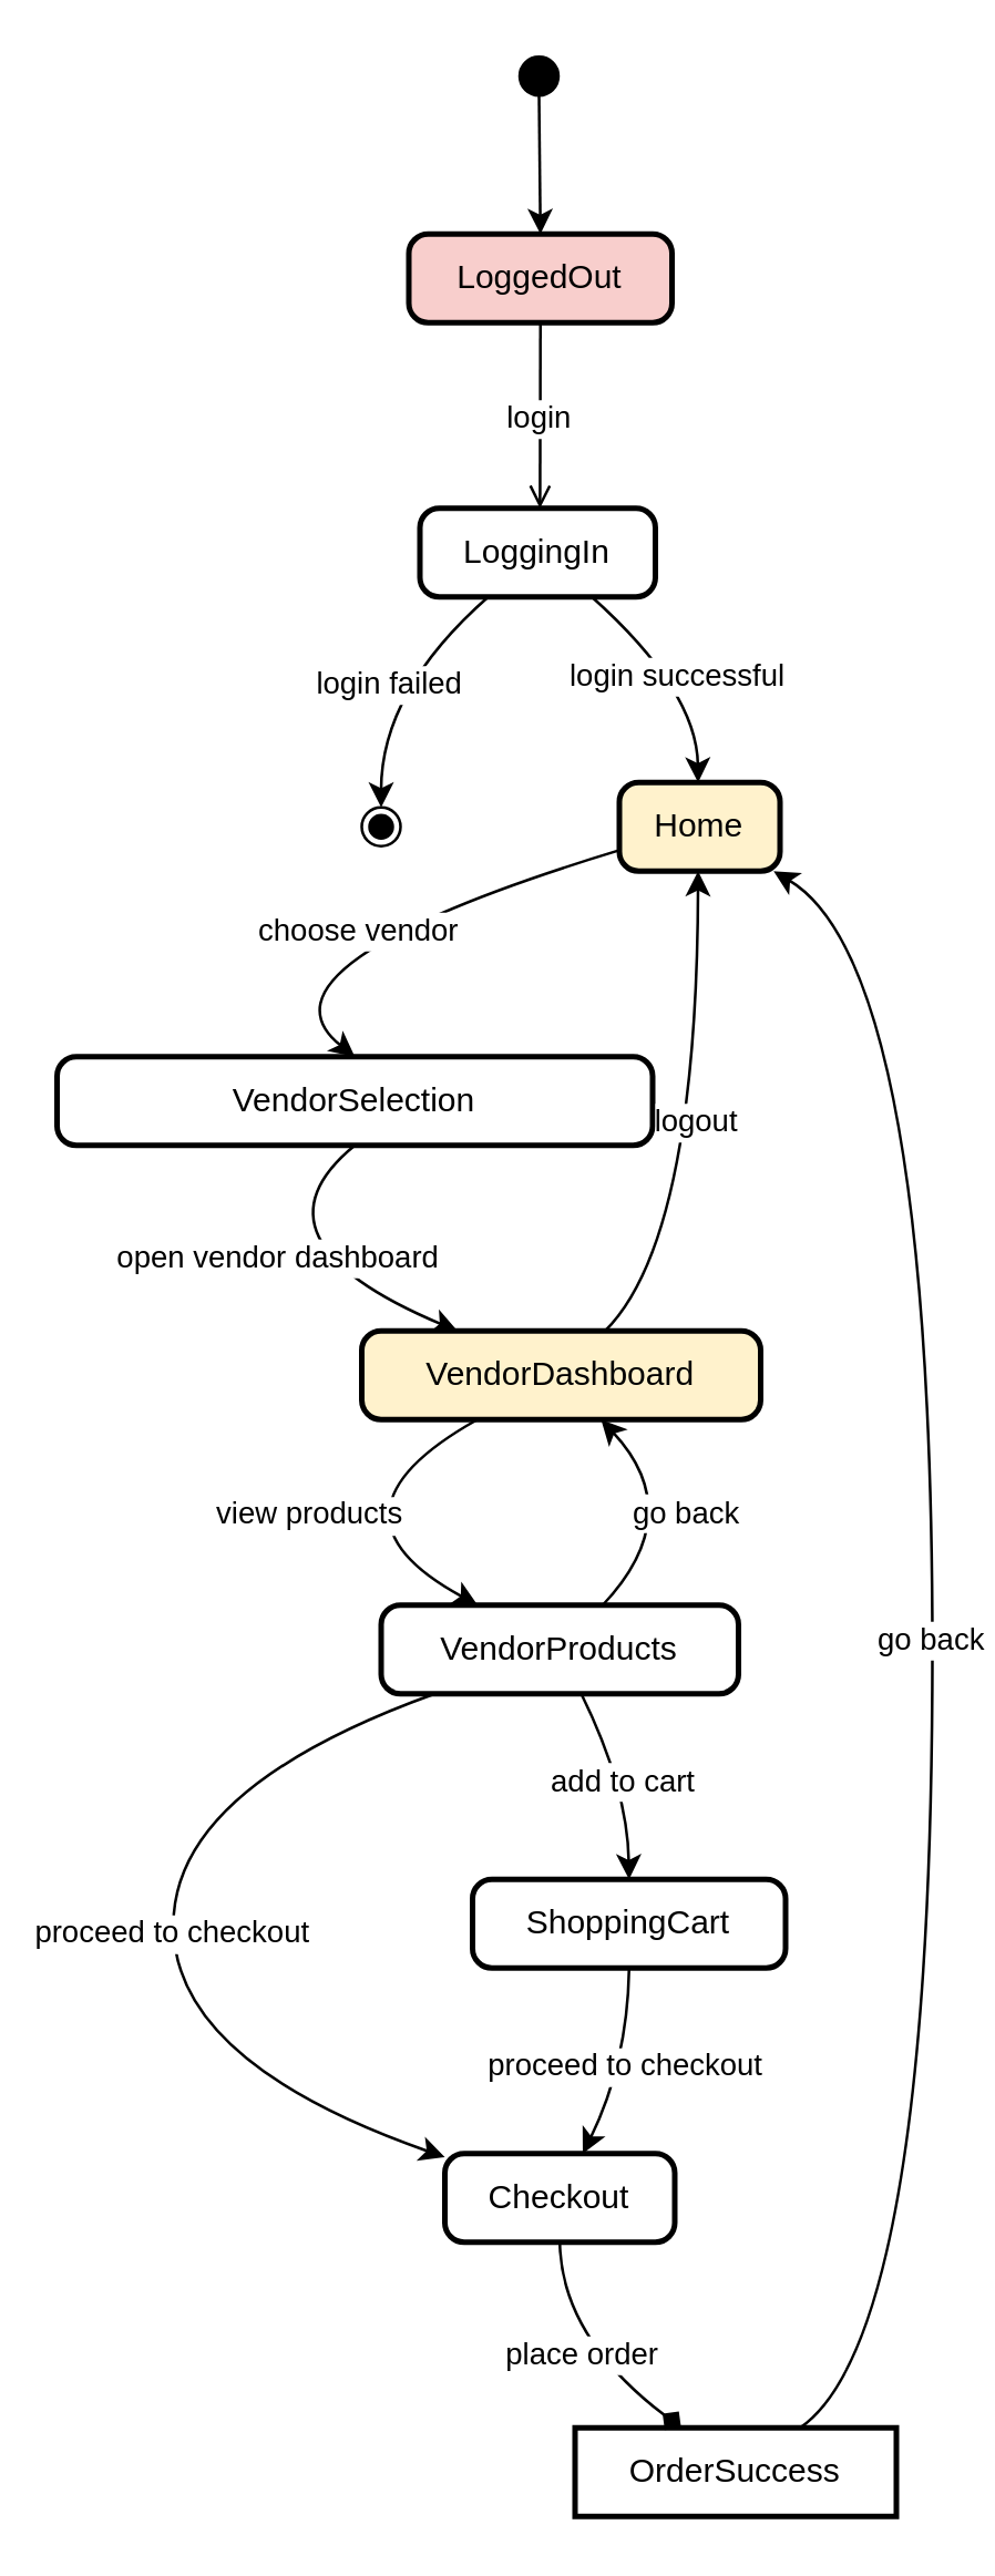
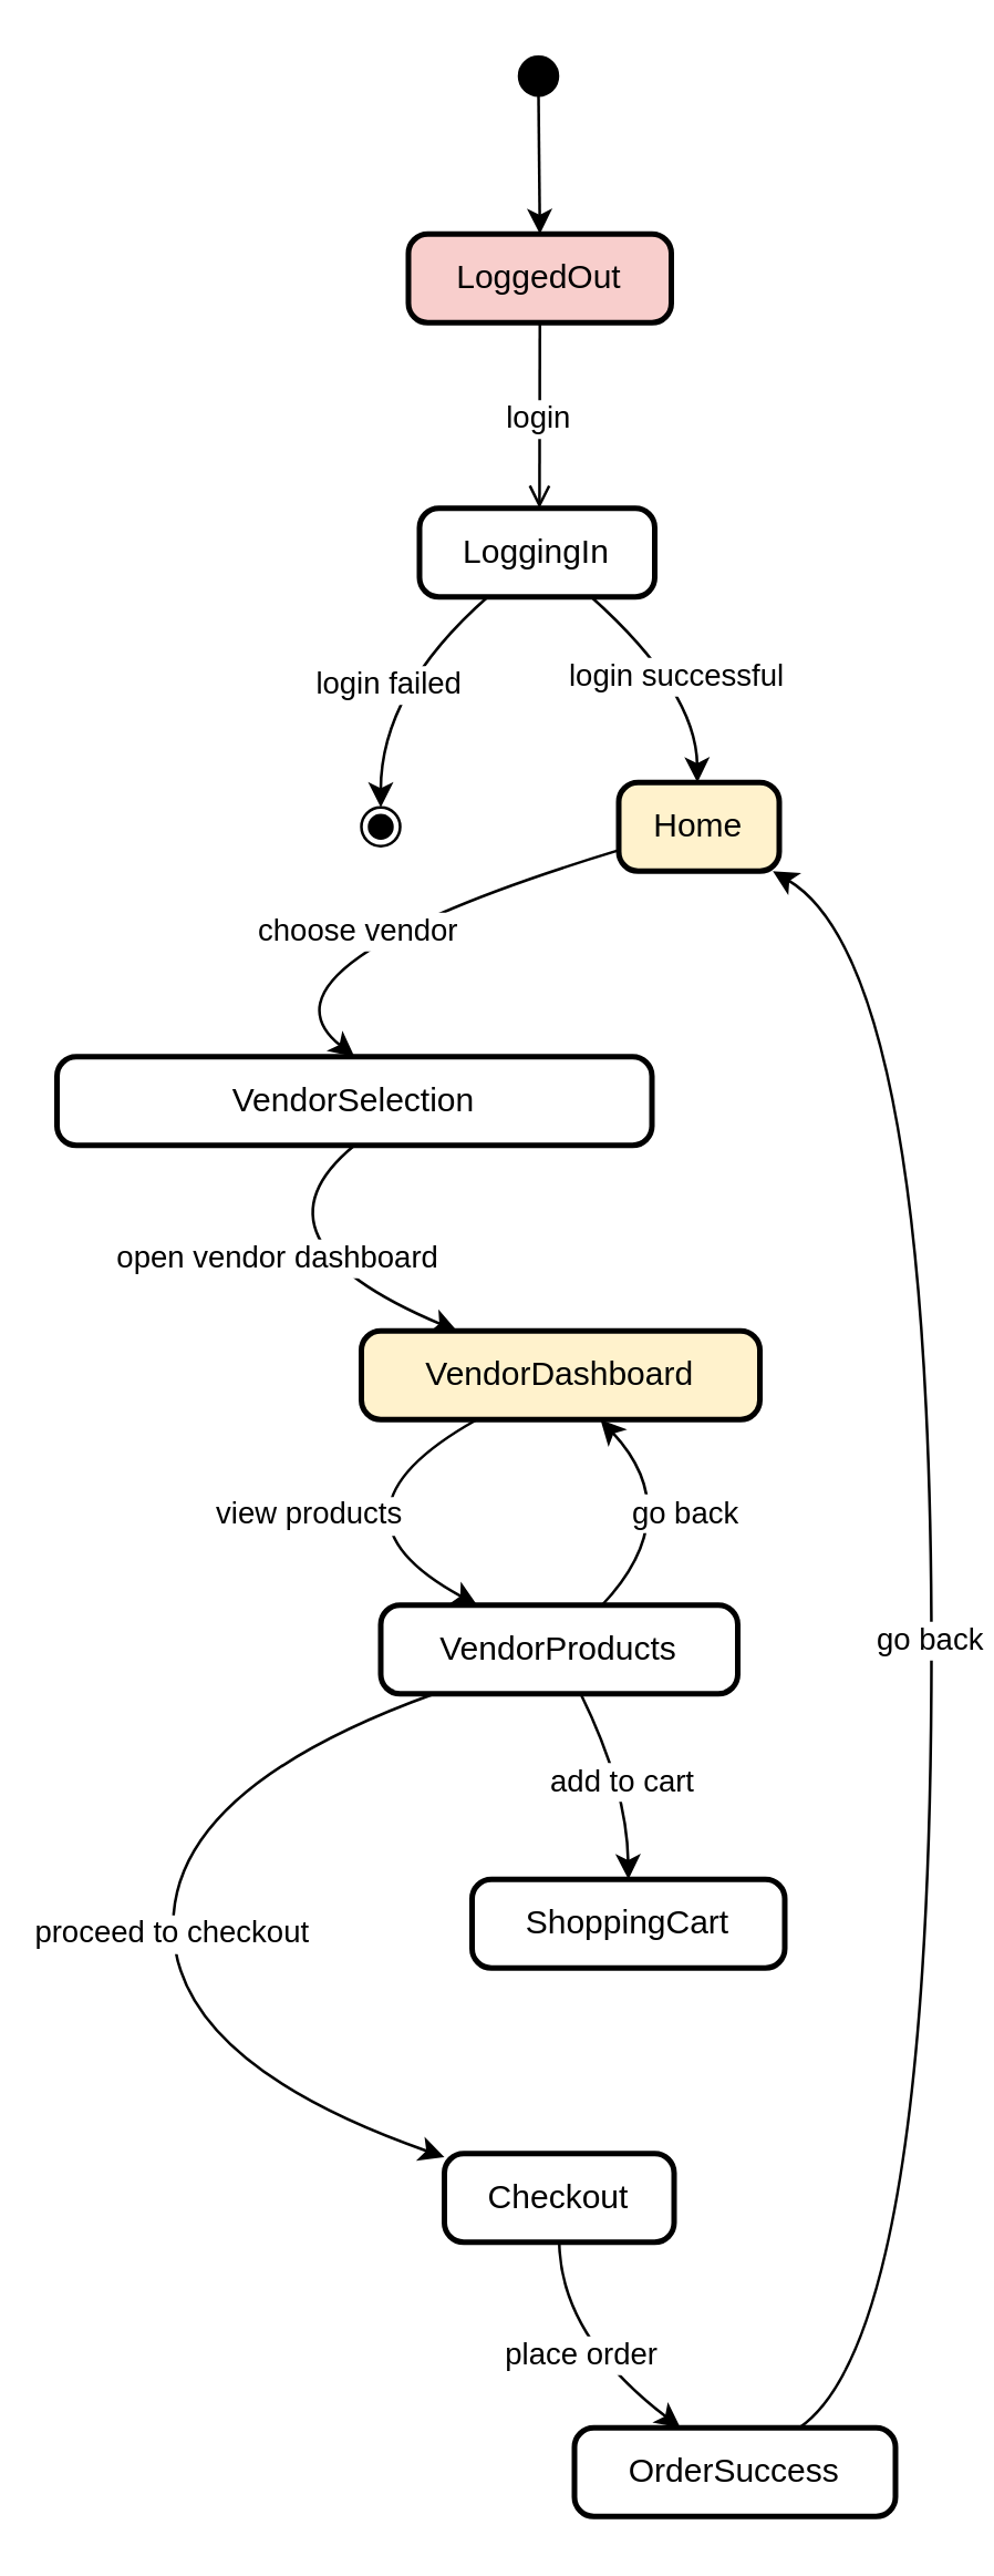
- <mxCell id="20" value="logout" style="curved=1;startArrow=none;;exitX=0.61;exitY=0;entryX=0.49;entryY=1;" edge="1" parent="1" source="8" target="6"><mxGeometry relative="1" as="geometry"><Array as="points"><mxPoint x="251" y="447" /></Array></mxGeometry></mxCell>
- <mxCell id="24" value="proceed to checkout" style="curved=1;startArrow=none;;exitX=0.5;exitY=1;entryX=0.6;entryY=0;" edge="1" parent="1" source="10" target="11"><mxGeometry relative="1" as="geometry"><Array as="points"><mxPoint x="226" y="744" /></Array></mxGeometry></mxCell>
- <mxCell id="25" value="place order" style="curved=1;startArrow=none;exitX=0.5;exitY=1;entryX=0.33;entryY=0;endArrow=diamond;" edge="1" parent="1" source="11" target="12"><mxGeometry relative="1" as="geometry"><Array as="points"><mxPoint x="202" y="843" /></Array></mxGeometry></mxCell>
+ <mxCell id="25" value="place order" style="curved=1;startArrow=none;;exitX=0.5;exitY=1;entryX=0.33;entryY=0;" edge="1" parent="1" source="11" target="12"><mxGeometry relative="1" as="geometry"><Array as="points"><mxPoint x="202" y="843" /></Array></mxGeometry></mxCell>
- <mxCell id="12" value="OrderSuccess" style="absoluteArcSize=1;arcSize=14;whiteSpace=wrap;strokeWidth=2;rounded=0;" vertex="1" parent="1"><mxGeometry x="207" y="876" width="116" height="32" as="geometry" /></mxCell>
+ <mxCell id="12" value="OrderSuccess" style="rounded=1;absoluteArcSize=1;arcSize=14;whiteSpace=wrap;strokeWidth=2;" vertex="1" parent="1"><mxGeometry x="207" y="876" width="116" height="32" as="geometry" /></mxCell>
